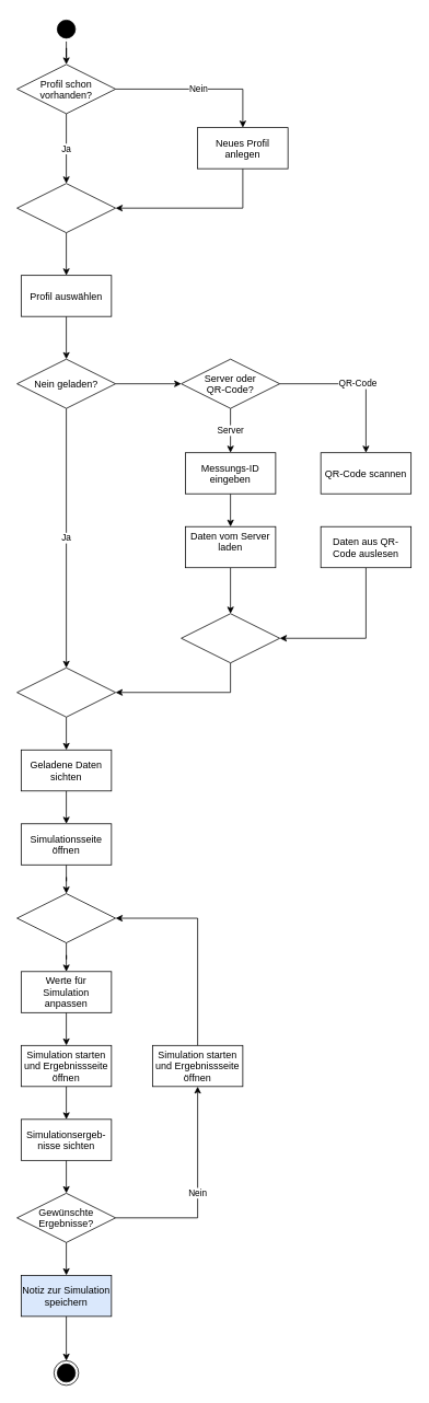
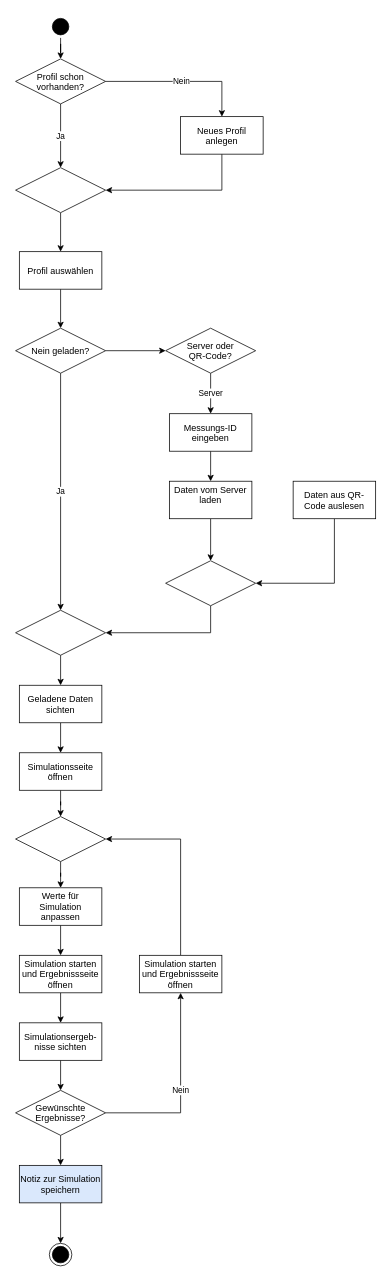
- <mxCell id="17" value="QR-Code" style="edgeStyle=orthogonalEdgeStyle;rounded=0;orthogonalLoop=1;jettySize=auto;html=1;entryX=0.5;entryY=0;entryDx=0;entryDy=0;" edge="1" parent="1" source="18" target="25"><mxGeometry relative="1" as="geometry" /></mxCell>
- <mxCell id="25" value="QR-Code scannen" style="" vertex="1" parent="1"><mxGeometry x="390" y="551" width="110" height="50" as="geometry" /></mxCell>
